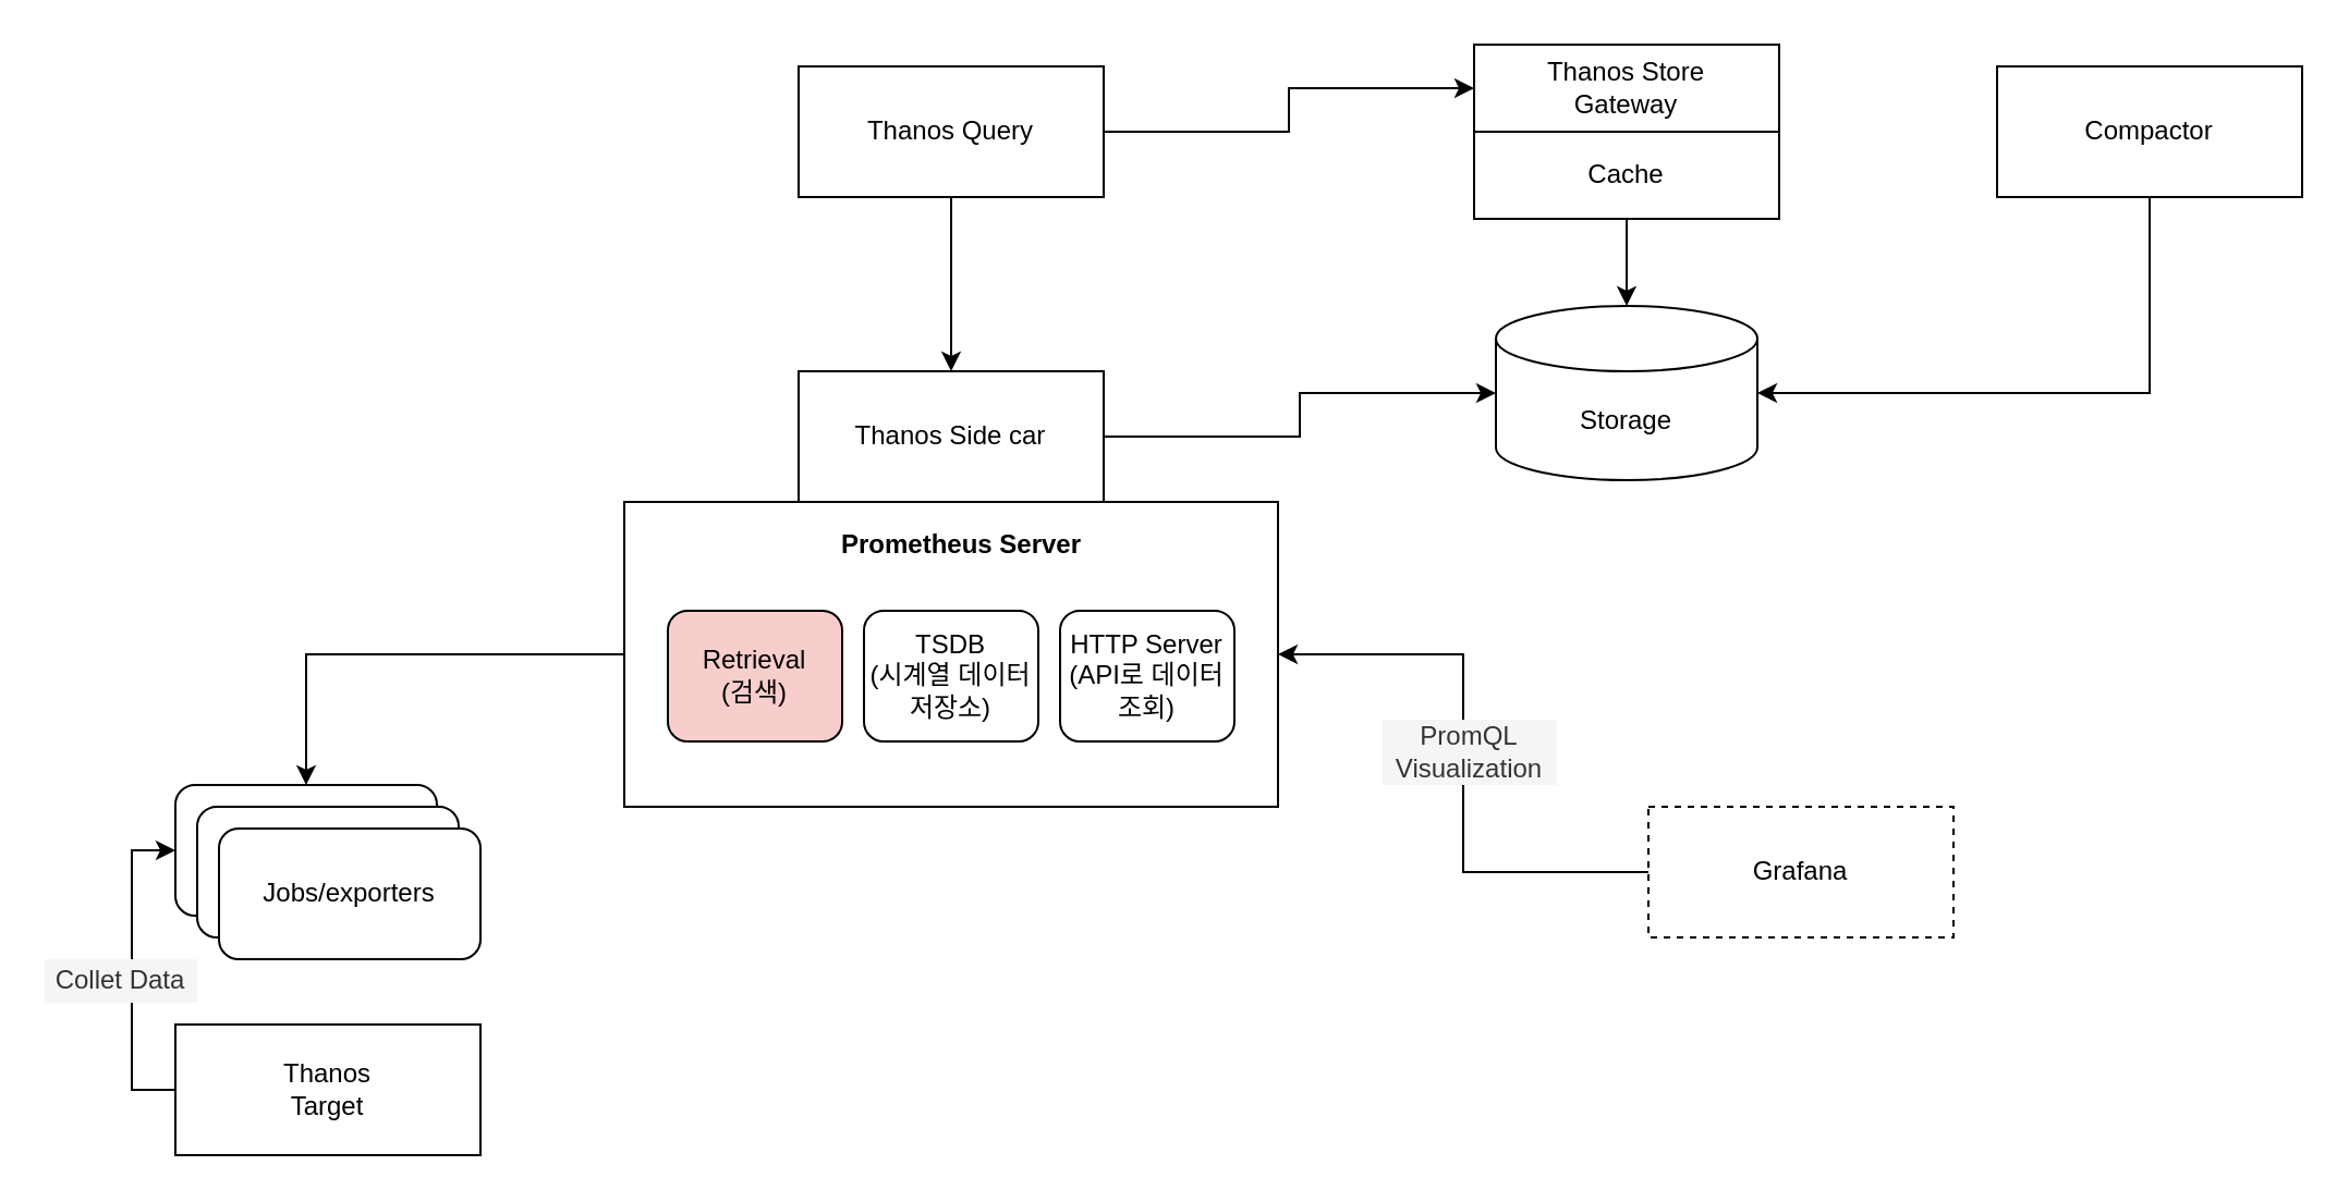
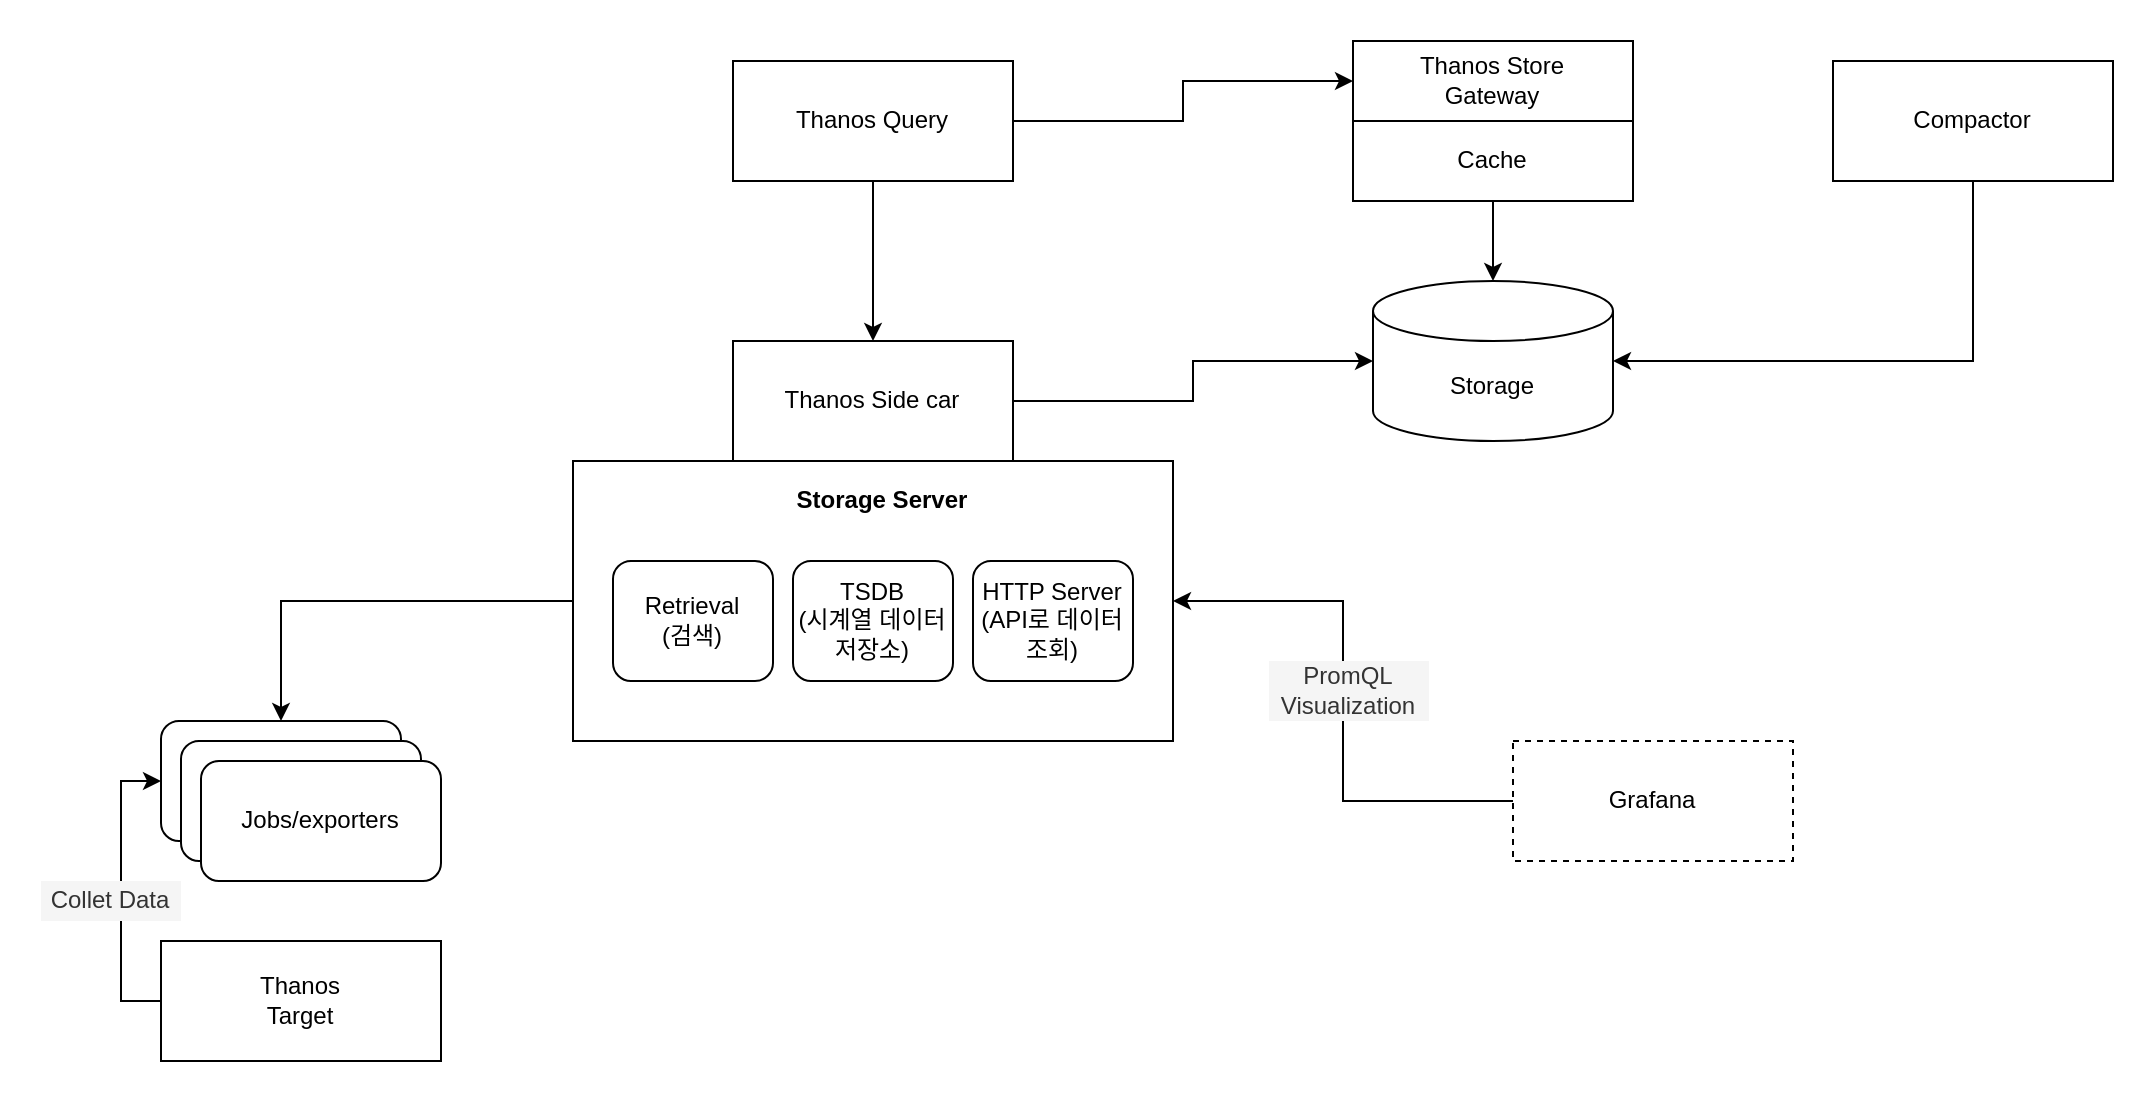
- <mxCell id="13" value="Prometheus Server" style="text;html=1;strokeColor=none;fillColor=none;align=center;verticalAlign=middle;whiteSpace=wrap;rounded=0;fontStyle=1" vertex="1" parent="1"><mxGeometry x="366" y="240" width="150" height="20" as="geometry" /></mxCell>
+ <mxCell id="13" value="Storage Server" style="text;html=1;strokeColor=none;fillColor=none;align=center;verticalAlign=middle;whiteSpace=wrap;rounded=0;fontStyle=1" vertex="1" parent="1"><mxGeometry x="366" y="240" width="150" height="20" as="geometry" /></mxCell>
- <mxCell id="10" value="Retrieval&lt;br&gt;(검색)" style="rounded=1;whiteSpace=wrap;html=1;fillColor=#f8cecc;" vertex="1" parent="1"><mxGeometry x="306" y="280" width="80" height="60" as="geometry" /></mxCell>
+ <mxCell id="10" value="Retrieval&lt;br&gt;(검색)" style="rounded=1;whiteSpace=wrap;html=1;" vertex="1" parent="1"><mxGeometry x="306" y="280" width="80" height="60" as="geometry" /></mxCell>
